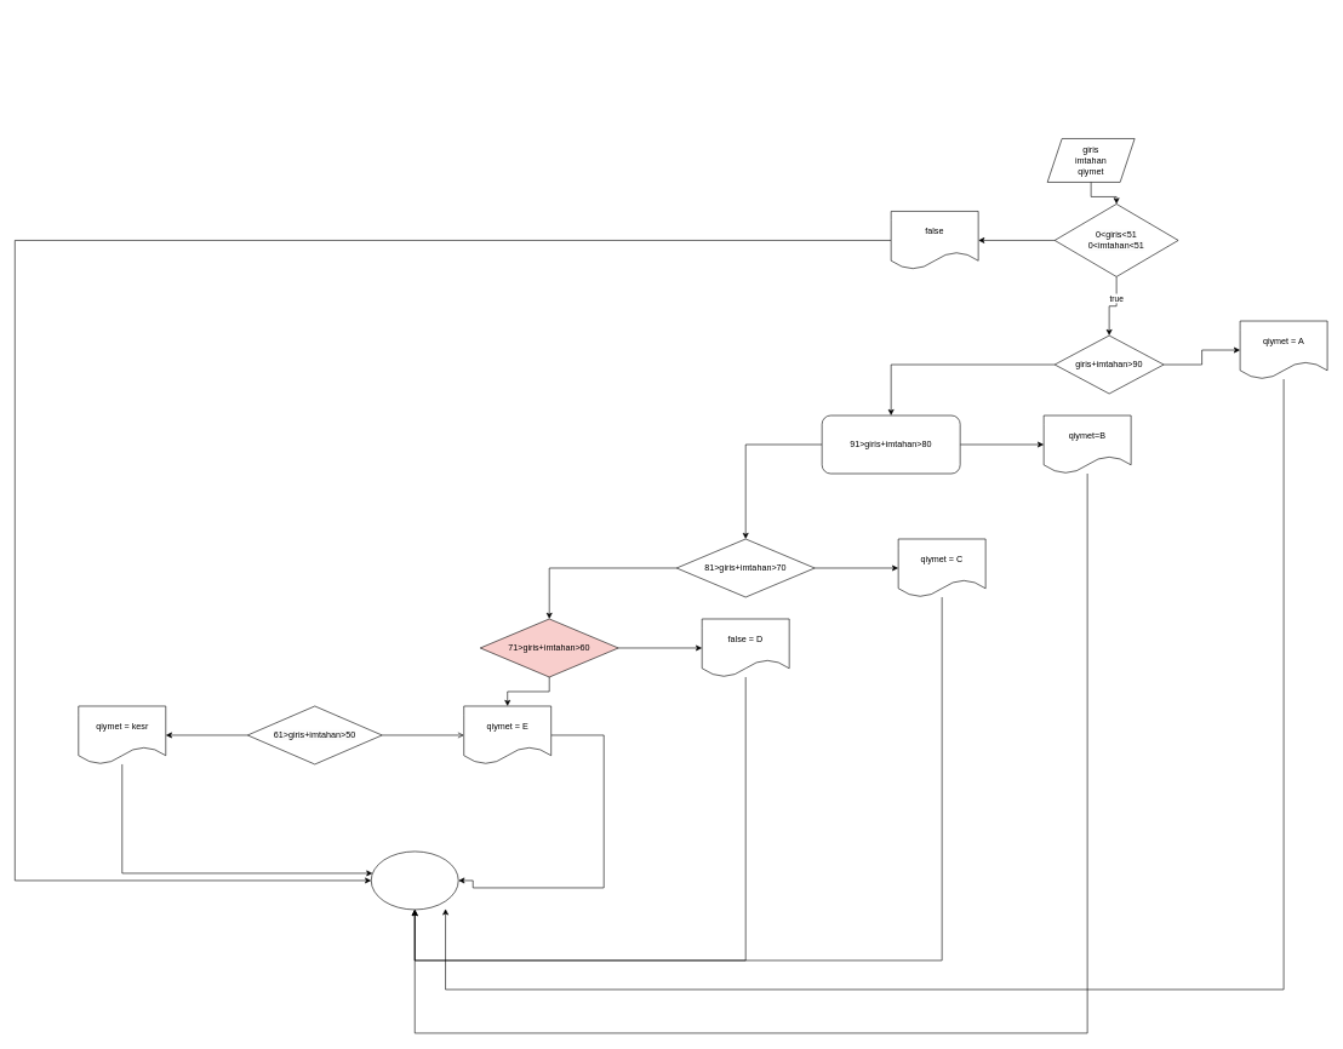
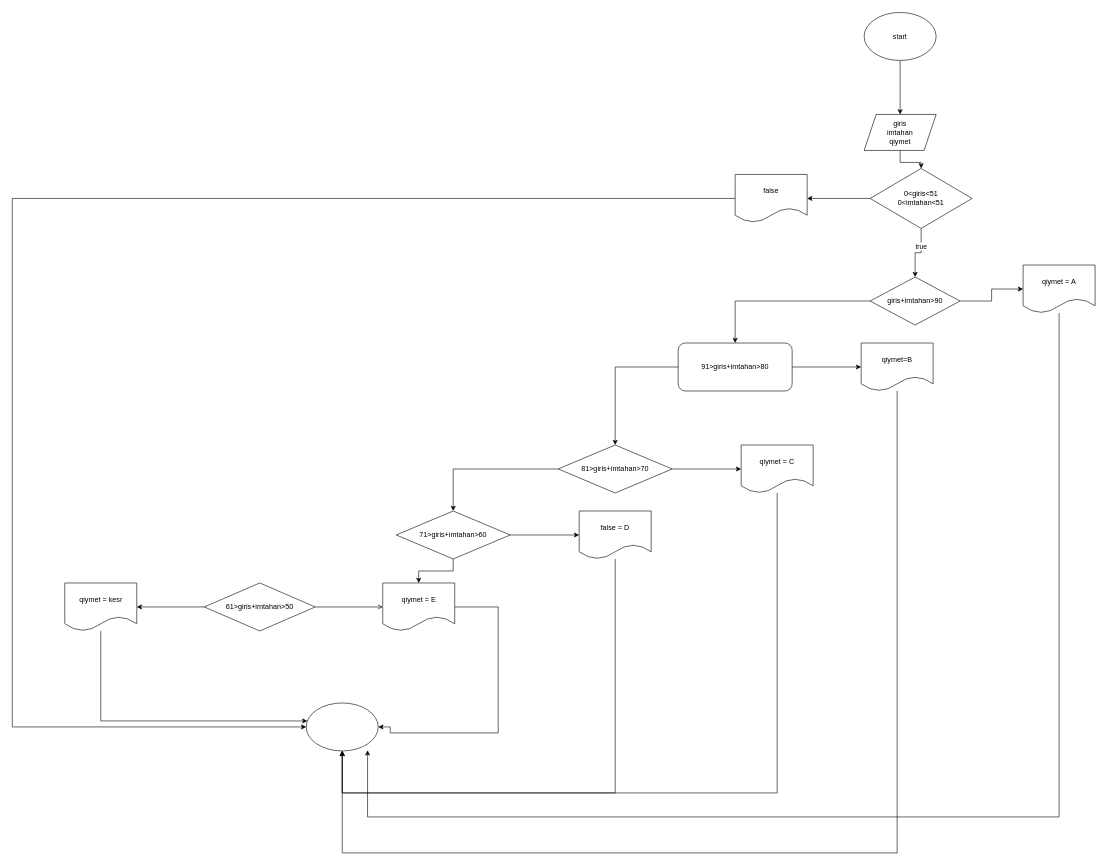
+ <mxCell id="3" value="start" style="ellipse;whiteSpace=wrap;html=1;" vertex="1" parent="1"><mxGeometry x="1440" y="20" width="120" height="80" as="geometry" /></mxCell>
+ <mxCell id="2" value="" style="edgeStyle=orthogonalEdgeStyle;rounded=0;orthogonalLoop=1;jettySize=auto;html=1;" edge="1" parent="1" source="3" target="6"><mxGeometry relative="1" as="geometry" /></mxCell>
- <mxCell id="23" value="71&amp;gt;giris+imtahan&amp;gt;60" style="rhombus;whiteSpace=wrap;html=1;fillColor=#f8cecc;" vertex="1" parent="1"><mxGeometry x="660" y="851" width="190" height="80" as="geometry" /></mxCell>
+ <mxCell id="23" value="71&amp;gt;giris+imtahan&amp;gt;60" style="rhombus;whiteSpace=wrap;html=1;" vertex="1" parent="1"><mxGeometry x="660" y="851" width="190" height="80" as="geometry" /></mxCell>
